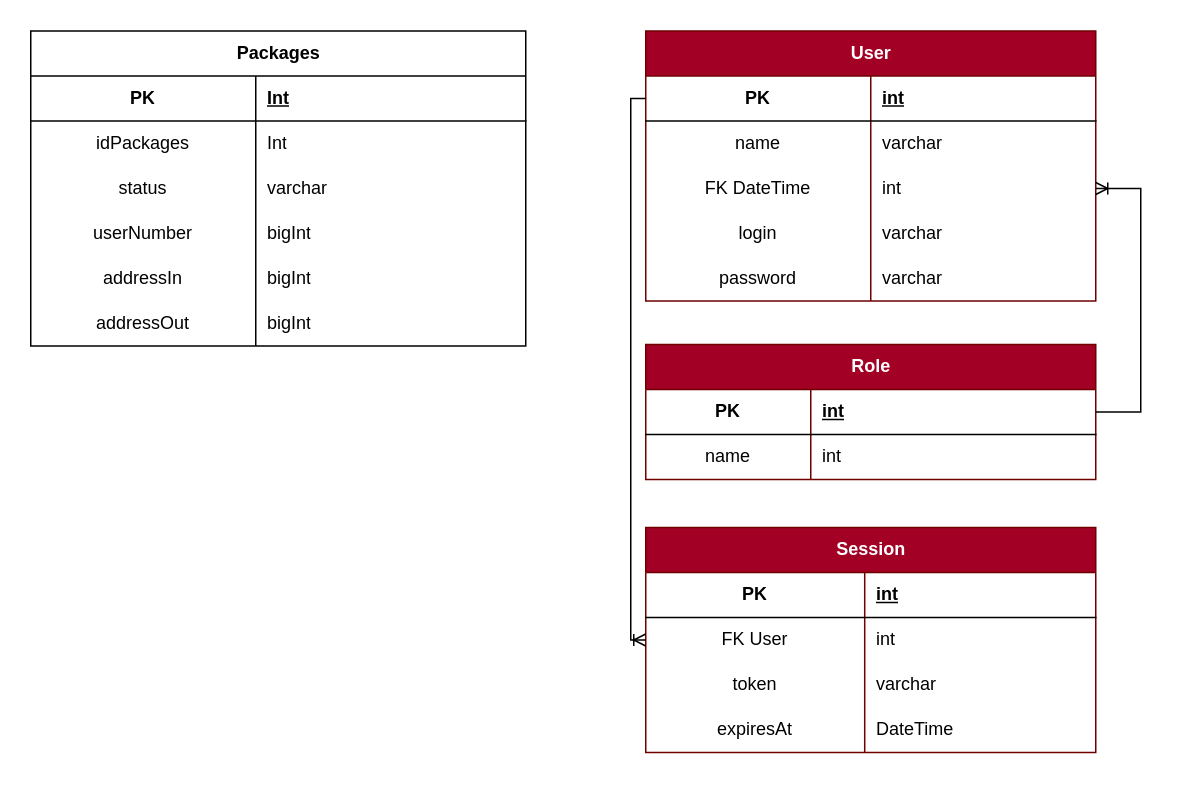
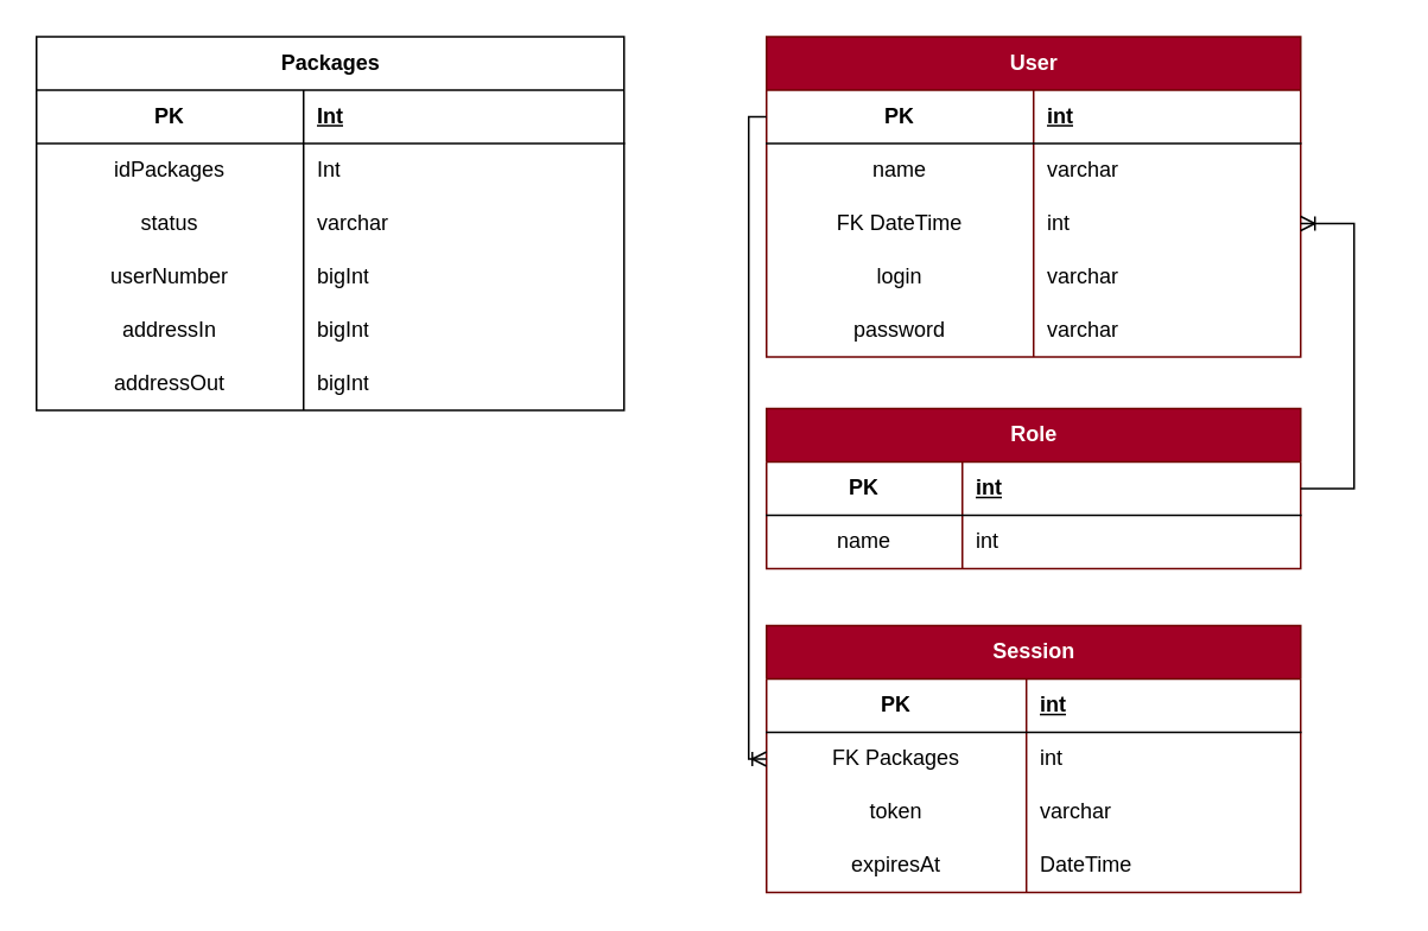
- <mxCell id="50" value="FK User" style="shape=partialRectangle;connectable=0;fillColor=none;top=0;left=0;bottom=0;right=0;editable=1;overflow=hidden;whiteSpace=wrap;html=1;" vertex="1" parent="49"><mxGeometry width="145.972" height="30" as="geometry"><mxRectangle width="145.972" height="30" as="alternateBounds" /></mxGeometry></mxCell>
+ <mxCell id="50" value="FK Packages" style="shape=partialRectangle;connectable=0;fillColor=none;top=0;left=0;bottom=0;right=0;editable=1;overflow=hidden;whiteSpace=wrap;html=1;" vertex="1" parent="49"><mxGeometry width="145.972" height="30" as="geometry"><mxRectangle width="145.972" height="30" as="alternateBounds" /></mxGeometry></mxCell>
